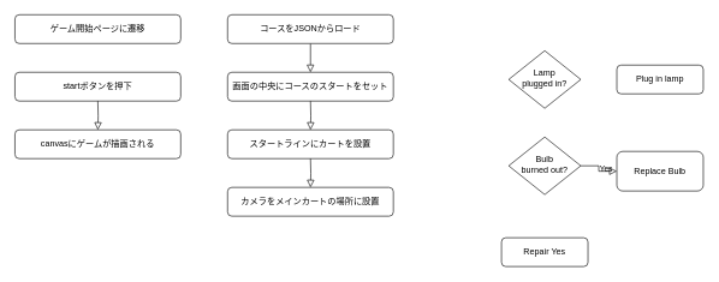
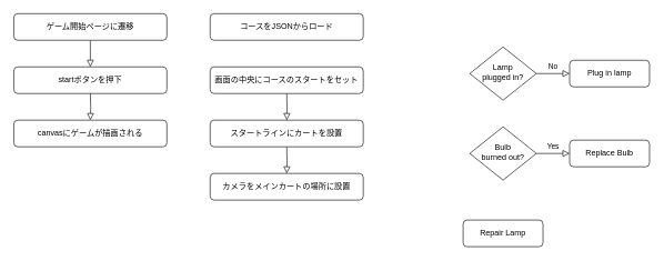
+ <mxCell id="2" value="" style="rounded=0;html=1;jettySize=auto;orthogonalLoop=1;fontSize=11;endArrow=block;endFill=0;endSize=8;strokeWidth=1;shadow=0;labelBackgroundColor=none;edgeStyle=orthogonalEdgeStyle;" parent="1" source="3" target="11" edge="1"><mxGeometry relative="1" as="geometry" /></mxCell>
- <mxCell id="14" value="" style="rounded=0;html=1;jettySize=auto;orthogonalLoop=1;fontSize=11;endArrow=block;endFill=0;endSize=8;strokeWidth=1;shadow=0;labelBackgroundColor=none;edgeStyle=orthogonalEdgeStyle;" parent="1" source="15" target="16" edge="1"><mxGeometry relative="1" as="geometry" /></mxCell>
+ <mxCell id="4" value="No" style="edgeStyle=orthogonalEdgeStyle;rounded=0;html=1;jettySize=auto;orthogonalLoop=1;fontSize=11;endArrow=block;endFill=0;endSize=8;strokeWidth=1;shadow=0;labelBackgroundColor=none;" parent="1" source="5" target="6" edge="1"><mxGeometry y="10" relative="1" as="geometry"><mxPoint as="offset" /></mxGeometry></mxCell>
- <mxCell id="10" value="Replace Bulb" style="rounded=1;whiteSpace=wrap;html=1;fontSize=12;glass=0;strokeWidth=1;shadow=0;" parent="1" vertex="1"><mxGeometry x="855" y="210" width="120" height="55" as="geometry" /></mxCell>
+ <mxCell id="10" value="Replace Bulb" style="rounded=1;whiteSpace=wrap;html=1;fontSize=12;glass=0;strokeWidth=1;shadow=0;" parent="1" vertex="1"><mxGeometry x="855" y="210" width="120" height="40" as="geometry" /></mxCell>
- <mxCell id="9" value="Repair Yes" style="rounded=1;whiteSpace=wrap;html=1;fontSize=12;glass=0;strokeWidth=1;shadow=0;" parent="1" vertex="1"><mxGeometry x="695" y="330" width="120" height="40" as="geometry" /></mxCell>
+ <mxCell id="9" value="Repair Lamp" style="rounded=1;whiteSpace=wrap;html=1;fontSize=12;glass=0;strokeWidth=1;shadow=0;" parent="1" vertex="1"><mxGeometry x="695" y="330" width="120" height="40" as="geometry" /></mxCell>
